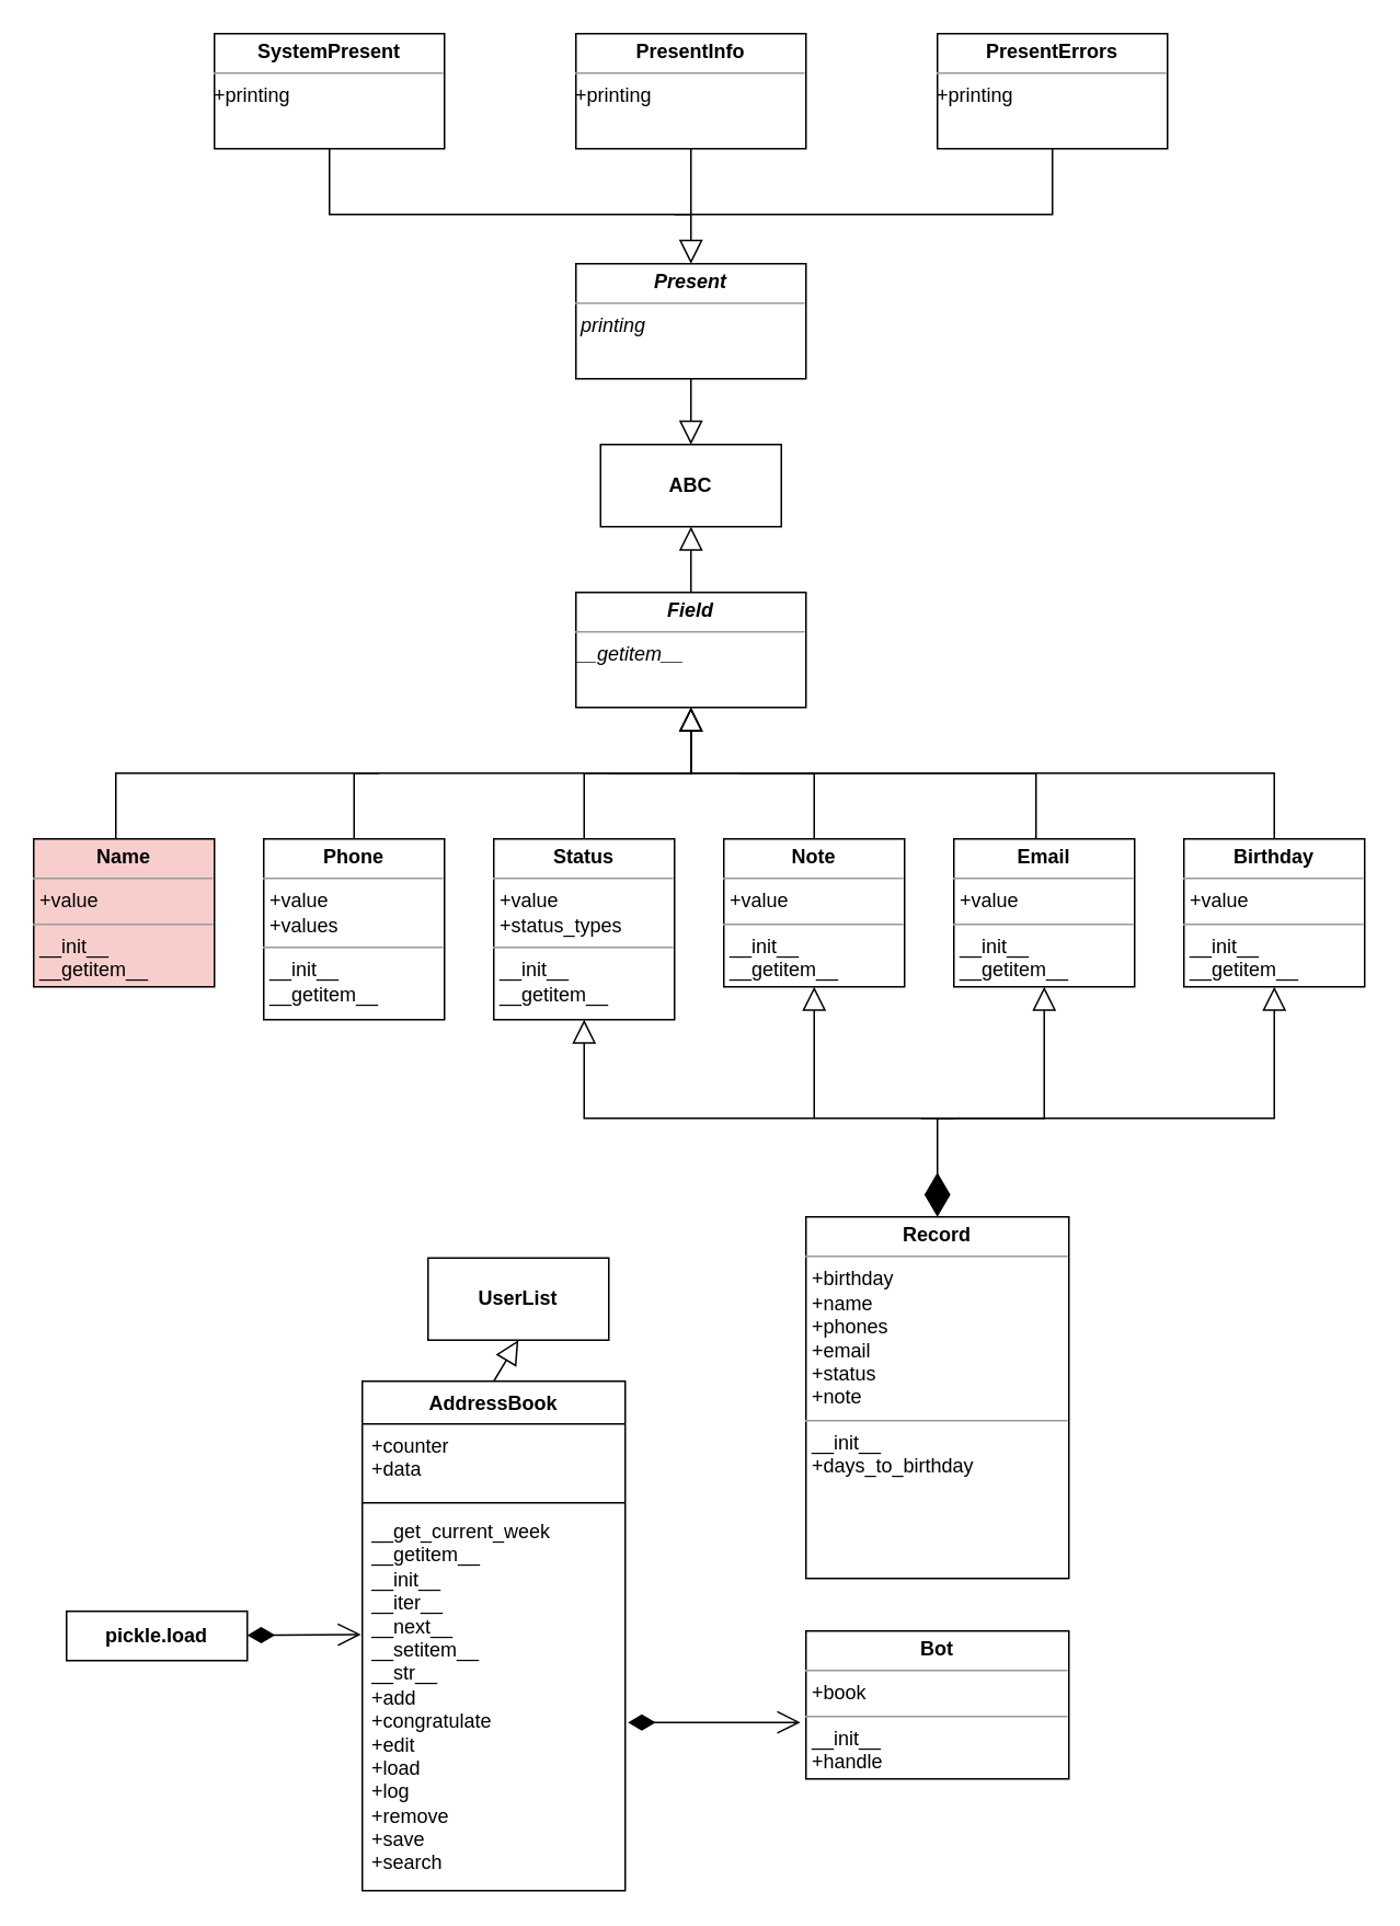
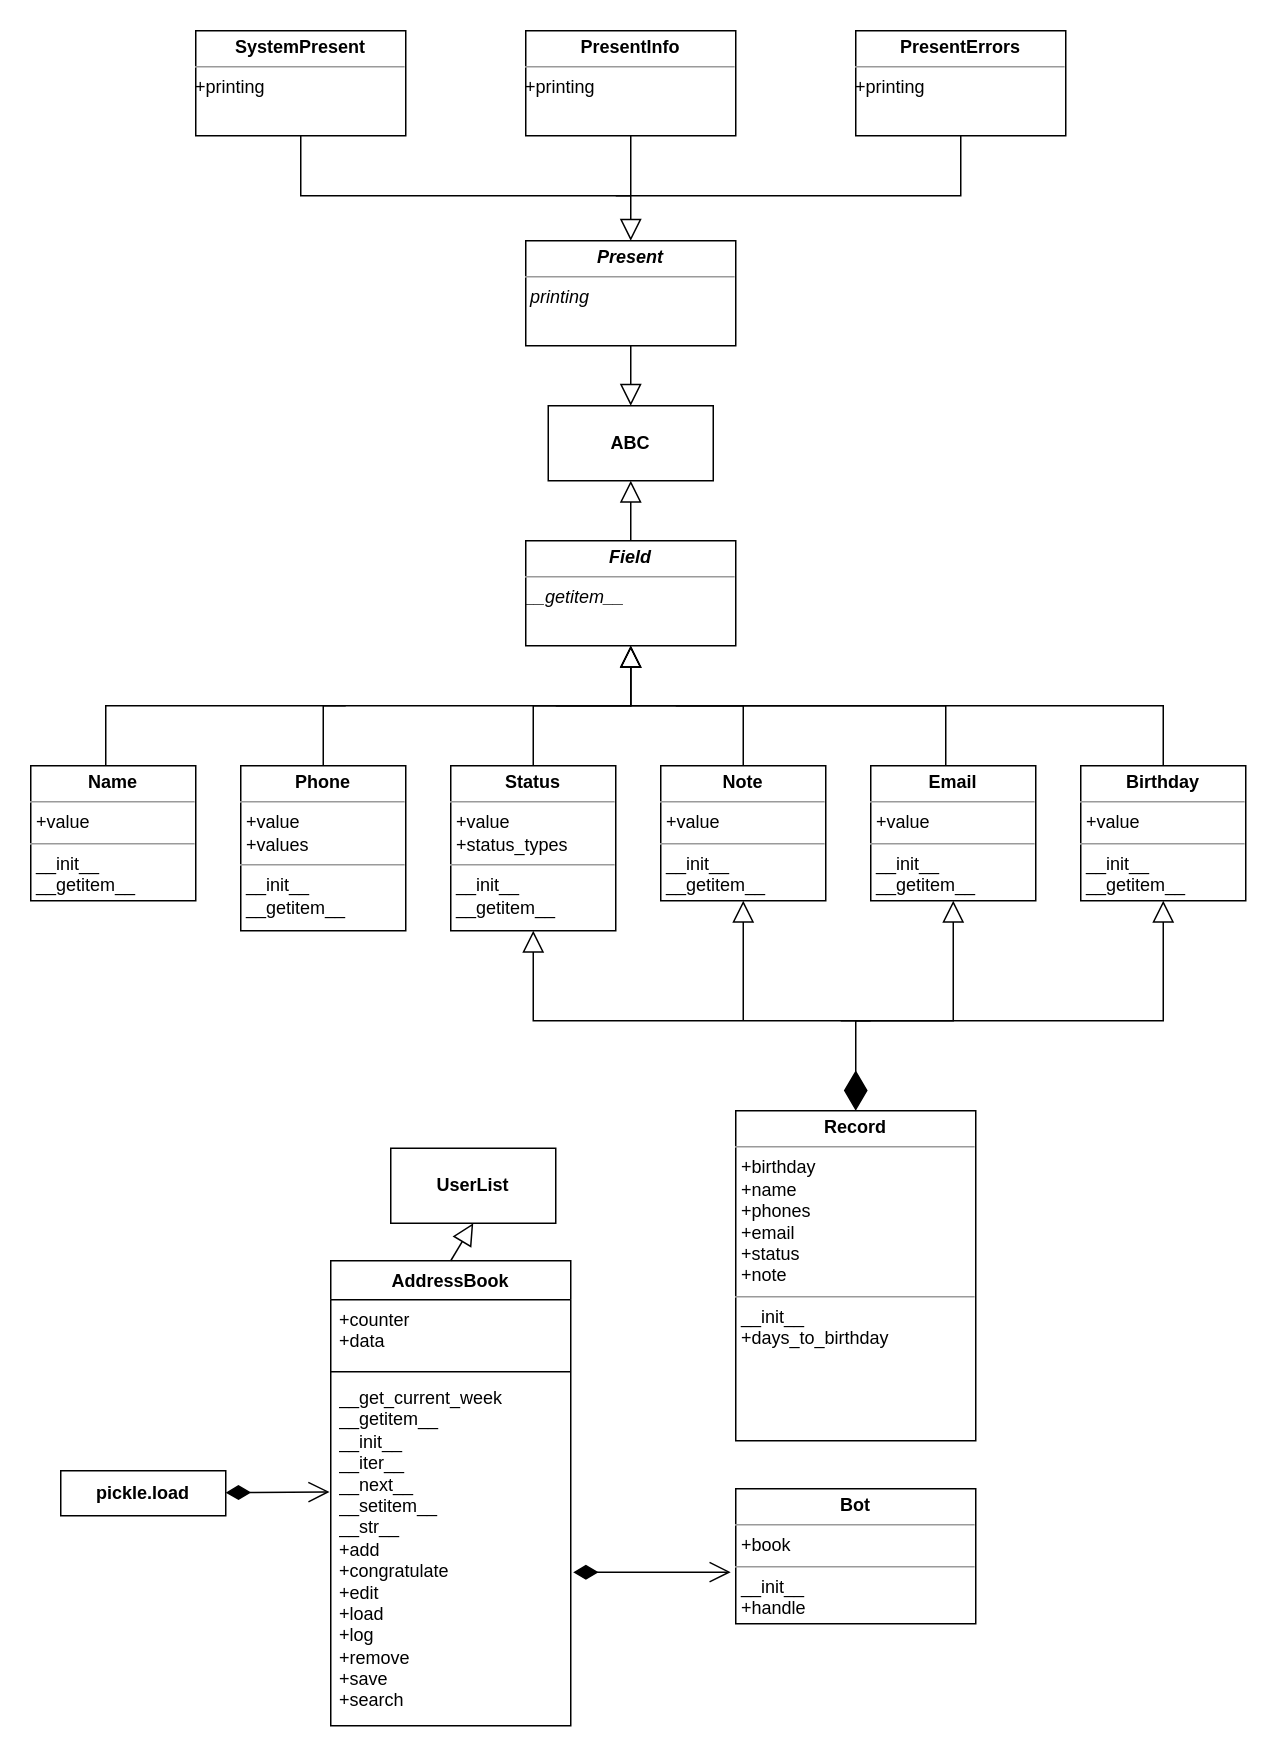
- <mxCell id="15" value="&lt;p style=&quot;margin:0px;margin-top:4px;text-align:center;&quot;&gt;&lt;b&gt;Name&lt;/b&gt;&lt;/p&gt;&lt;hr size=&quot;1&quot;&gt;&lt;p style=&quot;margin:0px;margin-left:4px;&quot;&gt;+value&lt;/p&gt;&lt;hr size=&quot;1&quot;&gt;&lt;p style=&quot;margin:0px;margin-left:4px;&quot;&gt;__init__&lt;/p&gt;&lt;p style=&quot;margin:0px;margin-left:4px;&quot;&gt;__getitem__&lt;/p&gt;" style="verticalAlign=top;align=left;overflow=fill;fontSize=12;fontFamily=Helvetica;html=1;whiteSpace=wrap;fillColor=#f8cecc;" vertex="1" parent="1"><mxGeometry x="20" y="510" width="110" height="90" as="geometry" /></mxCell>
+ <mxCell id="15" value="&lt;p style=&quot;margin:0px;margin-top:4px;text-align:center;&quot;&gt;&lt;b&gt;Name&lt;/b&gt;&lt;/p&gt;&lt;hr size=&quot;1&quot;&gt;&lt;p style=&quot;margin:0px;margin-left:4px;&quot;&gt;+value&lt;/p&gt;&lt;hr size=&quot;1&quot;&gt;&lt;p style=&quot;margin:0px;margin-left:4px;&quot;&gt;__init__&lt;/p&gt;&lt;p style=&quot;margin:0px;margin-left:4px;&quot;&gt;__getitem__&lt;/p&gt;" style="verticalAlign=top;align=left;overflow=fill;fontSize=12;fontFamily=Helvetica;html=1;whiteSpace=wrap;" vertex="1" parent="1"><mxGeometry x="20" y="510" width="110" height="90" as="geometry" /></mxCell>
